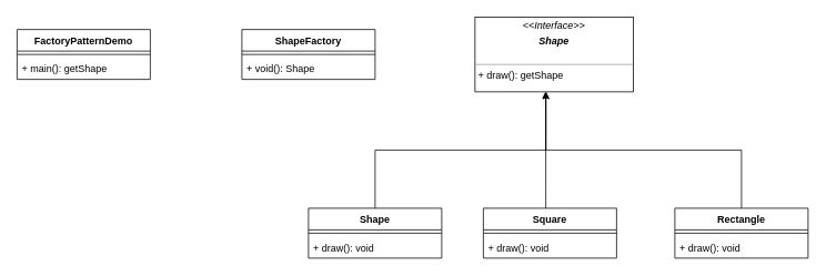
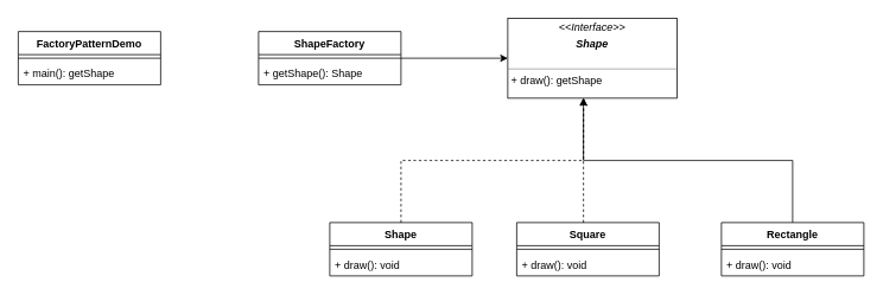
+ <mxCell id="18" style="edgeStyle=orthogonalEdgeStyle;rounded=0;orthogonalLoop=1;jettySize=auto;html=1;entryX=0;entryY=0.5;entryDx=0;entryDy=0;" edge="1" parent="1" source="19" target="14"><mxGeometry relative="1" as="geometry" /></mxCell>
- <mxCell id="21" value="+ void(): Shape" style="text;strokeColor=none;fillColor=none;align=left;verticalAlign=top;spacingLeft=4;spacingRight=4;overflow=hidden;rotatable=0;points=[[0,0.5],[1,0.5]];portConstraint=eastwest;whiteSpace=wrap;html=1;" vertex="1" parent="19"><mxGeometry y="34" width="160" height="26" as="geometry" /></mxCell>
+ <mxCell id="21" value="+ getShape(): Shape" style="text;strokeColor=none;fillColor=none;align=left;verticalAlign=top;spacingLeft=4;spacingRight=4;overflow=hidden;rotatable=0;points=[[0,0.5],[1,0.5]];portConstraint=eastwest;whiteSpace=wrap;html=1;" vertex="1" parent="19"><mxGeometry y="34" width="160" height="26" as="geometry" /></mxCell>
- <mxCell id="2" style="edgeStyle=orthogonalEdgeStyle;rounded=0;orthogonalLoop=1;jettySize=auto;html=1;" edge="1" parent="1" source="3" target="14"><mxGeometry relative="1" as="geometry"><Array as="points"><mxPoint x="450" y="180" /><mxPoint x="655" y="180" /></Array></mxGeometry></mxCell>
+ <mxCell id="2" style="edgeStyle=orthogonalEdgeStyle;rounded=0;orthogonalLoop=1;jettySize=auto;html=1;dashed=1;" edge="1" parent="1" source="3" target="14"><mxGeometry relative="1" as="geometry"><Array as="points"><mxPoint x="450" y="180" /><mxPoint x="655" y="180" /></Array></mxGeometry></mxCell>
- <mxCell id="6" style="edgeStyle=orthogonalEdgeStyle;rounded=0;orthogonalLoop=1;jettySize=auto;html=1;" edge="1" parent="1" source="7" target="14"><mxGeometry relative="1" as="geometry"><Array as="points"><mxPoint x="655" y="230" /><mxPoint x="655" y="230" /></Array></mxGeometry></mxCell>
+ <mxCell id="6" style="edgeStyle=orthogonalEdgeStyle;rounded=0;orthogonalLoop=1;jettySize=auto;html=1;dashed=1;" edge="1" parent="1" source="7" target="14"><mxGeometry relative="1" as="geometry"><Array as="points"><mxPoint x="655" y="230" /><mxPoint x="655" y="230" /></Array></mxGeometry></mxCell>
